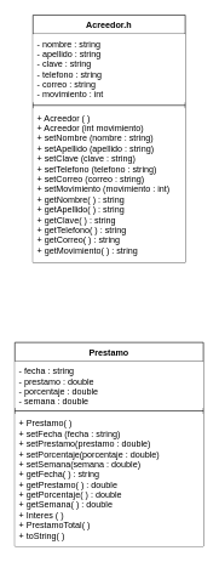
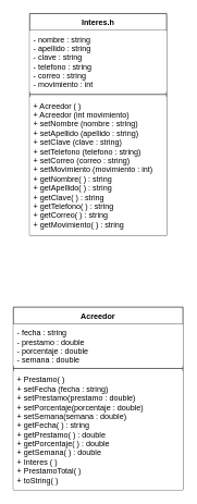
- <mxCell id="6" value="Acreedor.h" style="swimlane;fontStyle=1;align=center;verticalAlign=top;childLayout=stackLayout;horizontal=1;startSize=26;horizontalStack=0;resizeParent=1;resizeParentMax=0;resizeLast=0;collapsible=1;marginBottom=0;fillColor=default;gradientColor=none;" parent="1" vertex="1"><mxGeometry x="45" y="20" width="210" height="340" as="geometry" /></mxCell>
+ <mxCell id="6" value="Interes.h" style="swimlane;fontStyle=1;align=center;verticalAlign=top;childLayout=stackLayout;horizontal=1;startSize=26;horizontalStack=0;resizeParent=1;resizeParentMax=0;resizeLast=0;collapsible=1;marginBottom=0;fillColor=default;gradientColor=none;" parent="1" vertex="1"><mxGeometry x="45" y="20" width="210" height="340" as="geometry" /></mxCell>
- <mxCell id="2" value="Prestamo" style="swimlane;fontStyle=1;align=center;verticalAlign=top;childLayout=stackLayout;horizontal=1;startSize=26;horizontalStack=0;resizeParent=1;resizeParentMax=0;resizeLast=0;collapsible=1;marginBottom=0;" parent="1" vertex="1"><mxGeometry x="20" y="470" width="260" height="280" as="geometry" /></mxCell>
+ <mxCell id="2" value="Acreedor" style="swimlane;fontStyle=1;align=center;verticalAlign=top;childLayout=stackLayout;horizontal=1;startSize=26;horizontalStack=0;resizeParent=1;resizeParentMax=0;resizeLast=0;collapsible=1;marginBottom=0;" parent="1" vertex="1"><mxGeometry x="20" y="470" width="260" height="280" as="geometry" /></mxCell>
